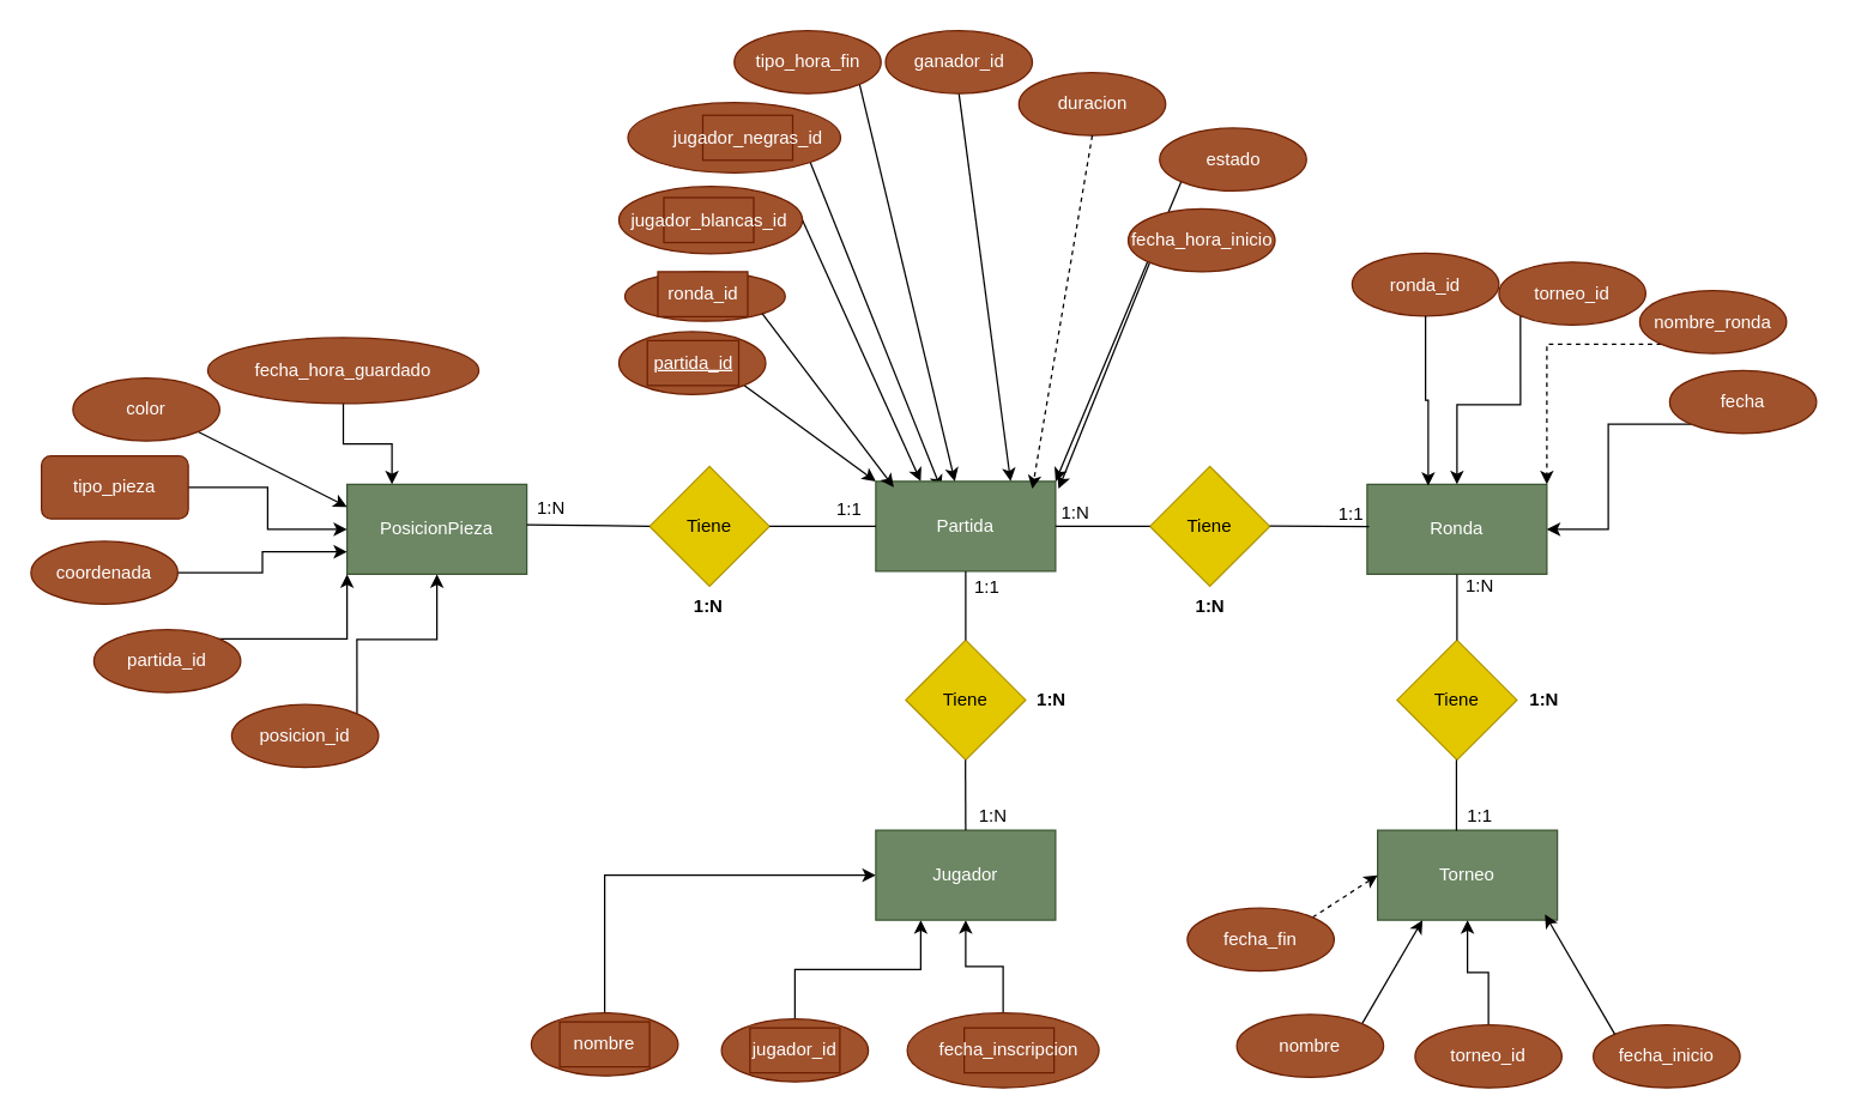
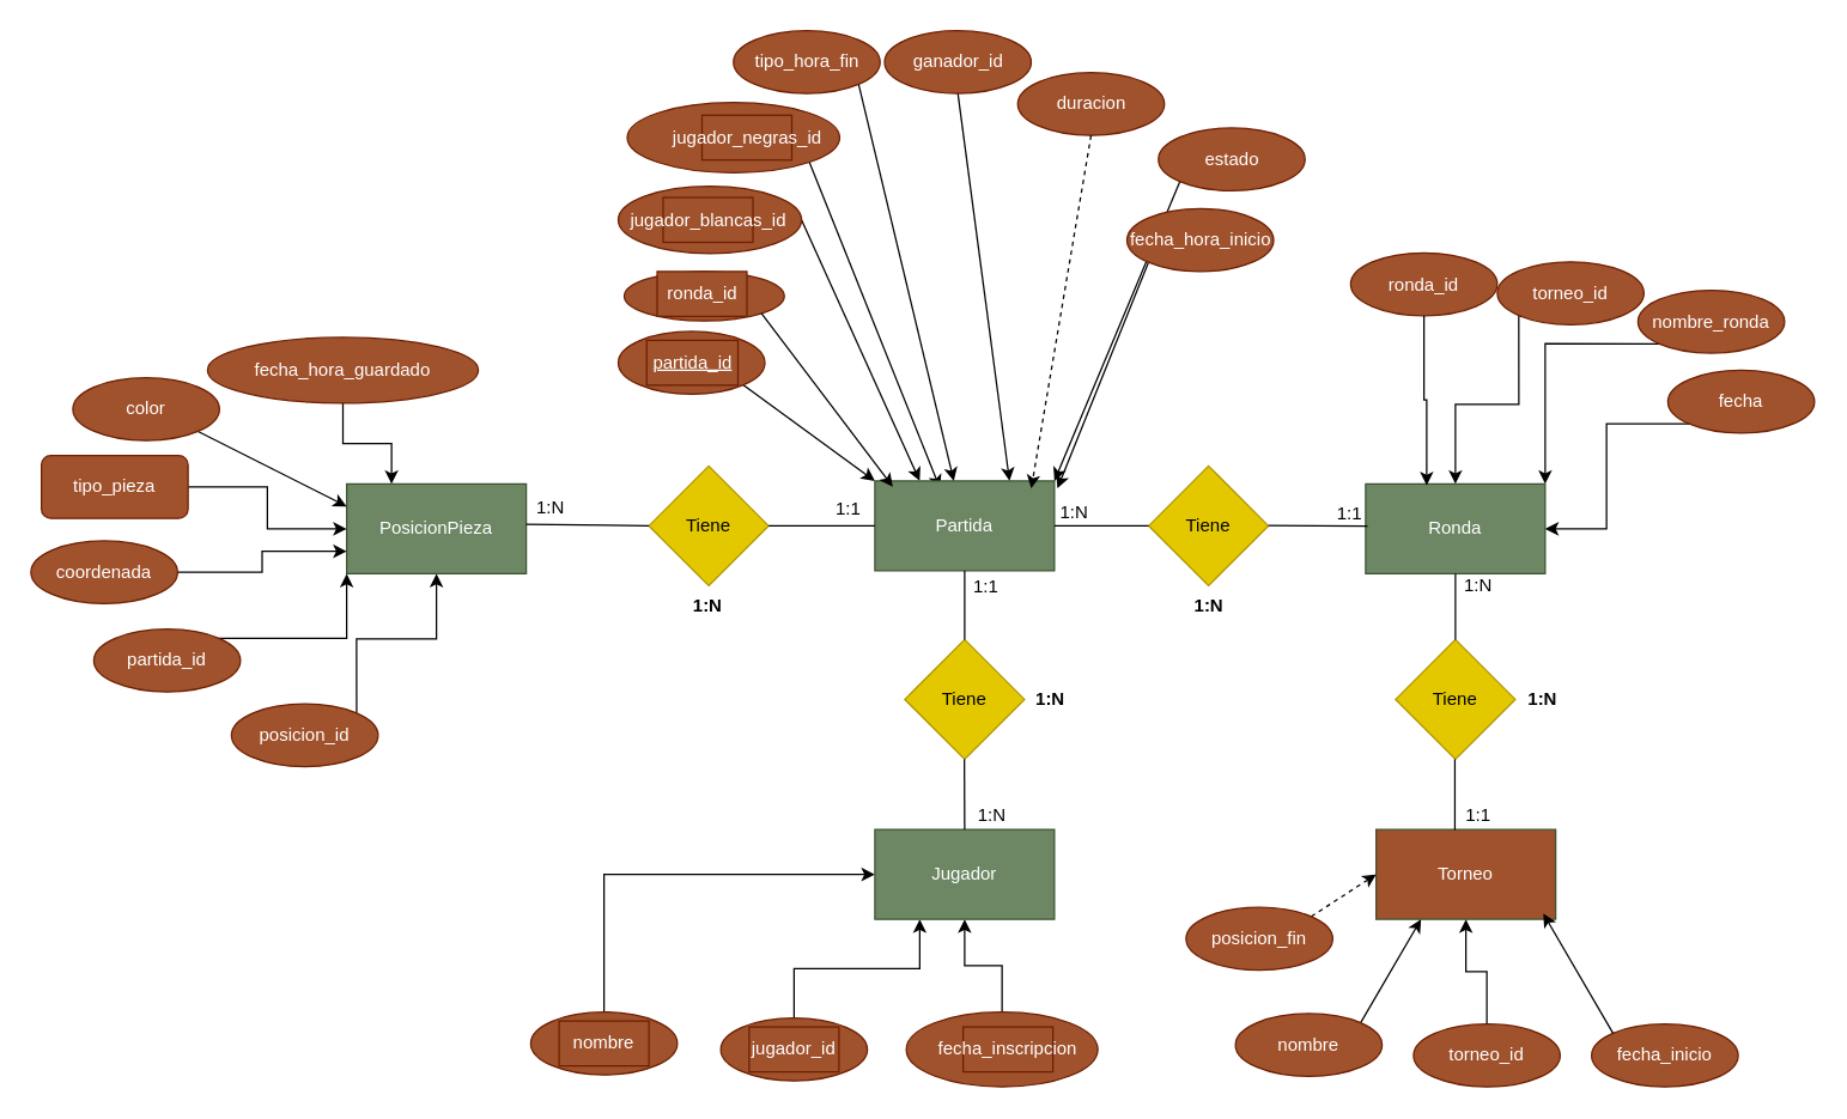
- <mxCell id="42" style="edgeStyle=orthogonalEdgeStyle;rounded=0;orthogonalLoop=1;jettySize=auto;html=1;exitX=0;exitY=1;exitDx=0;exitDy=0;entryX=1;entryY=0;entryDx=0;entryDy=0;dashed=1;" parent="1" source="43" target="36" edge="1"><mxGeometry relative="1" as="geometry" /></mxCell>
+ <mxCell id="42" style="edgeStyle=orthogonalEdgeStyle;rounded=0;orthogonalLoop=1;jettySize=auto;html=1;exitX=0;exitY=1;exitDx=0;exitDy=0;entryX=1;entryY=0;entryDx=0;entryDy=0;" parent="1" source="43" target="36" edge="1"><mxGeometry relative="1" as="geometry" /></mxCell>
- <mxCell id="44" value="Torneo" style="rounded=0;whiteSpace=wrap;html=1;fillColor=#6d8764;fontColor=#ffffff;strokeColor=#3A5431;" parent="1" vertex="1"><mxGeometry x="919" y="554" width="120" height="60" as="geometry" /></mxCell>
+ <mxCell id="44" value="Torneo" style="rounded=0;whiteSpace=wrap;html=1;fillColor=#a0522d;fontColor=#ffffff;strokeColor=#3A5431;" parent="1" vertex="1"><mxGeometry x="919" y="554" width="120" height="60" as="geometry" /></mxCell>
- <mxCell id="50" value="fecha_fin" style="ellipse;whiteSpace=wrap;html=1;fillColor=#a0522d;fontColor=#ffffff;strokeColor=#6D1F00;" parent="1" vertex="1"><mxGeometry x="792" y="606" width="98" height="42" as="geometry" /></mxCell>
+ <mxCell id="50" value="posicion_fin" style="ellipse;whiteSpace=wrap;html=1;fillColor=#a0522d;fontColor=#ffffff;strokeColor=#6D1F00;" parent="1" vertex="1"><mxGeometry x="792" y="606" width="98" height="42" as="geometry" /></mxCell>
